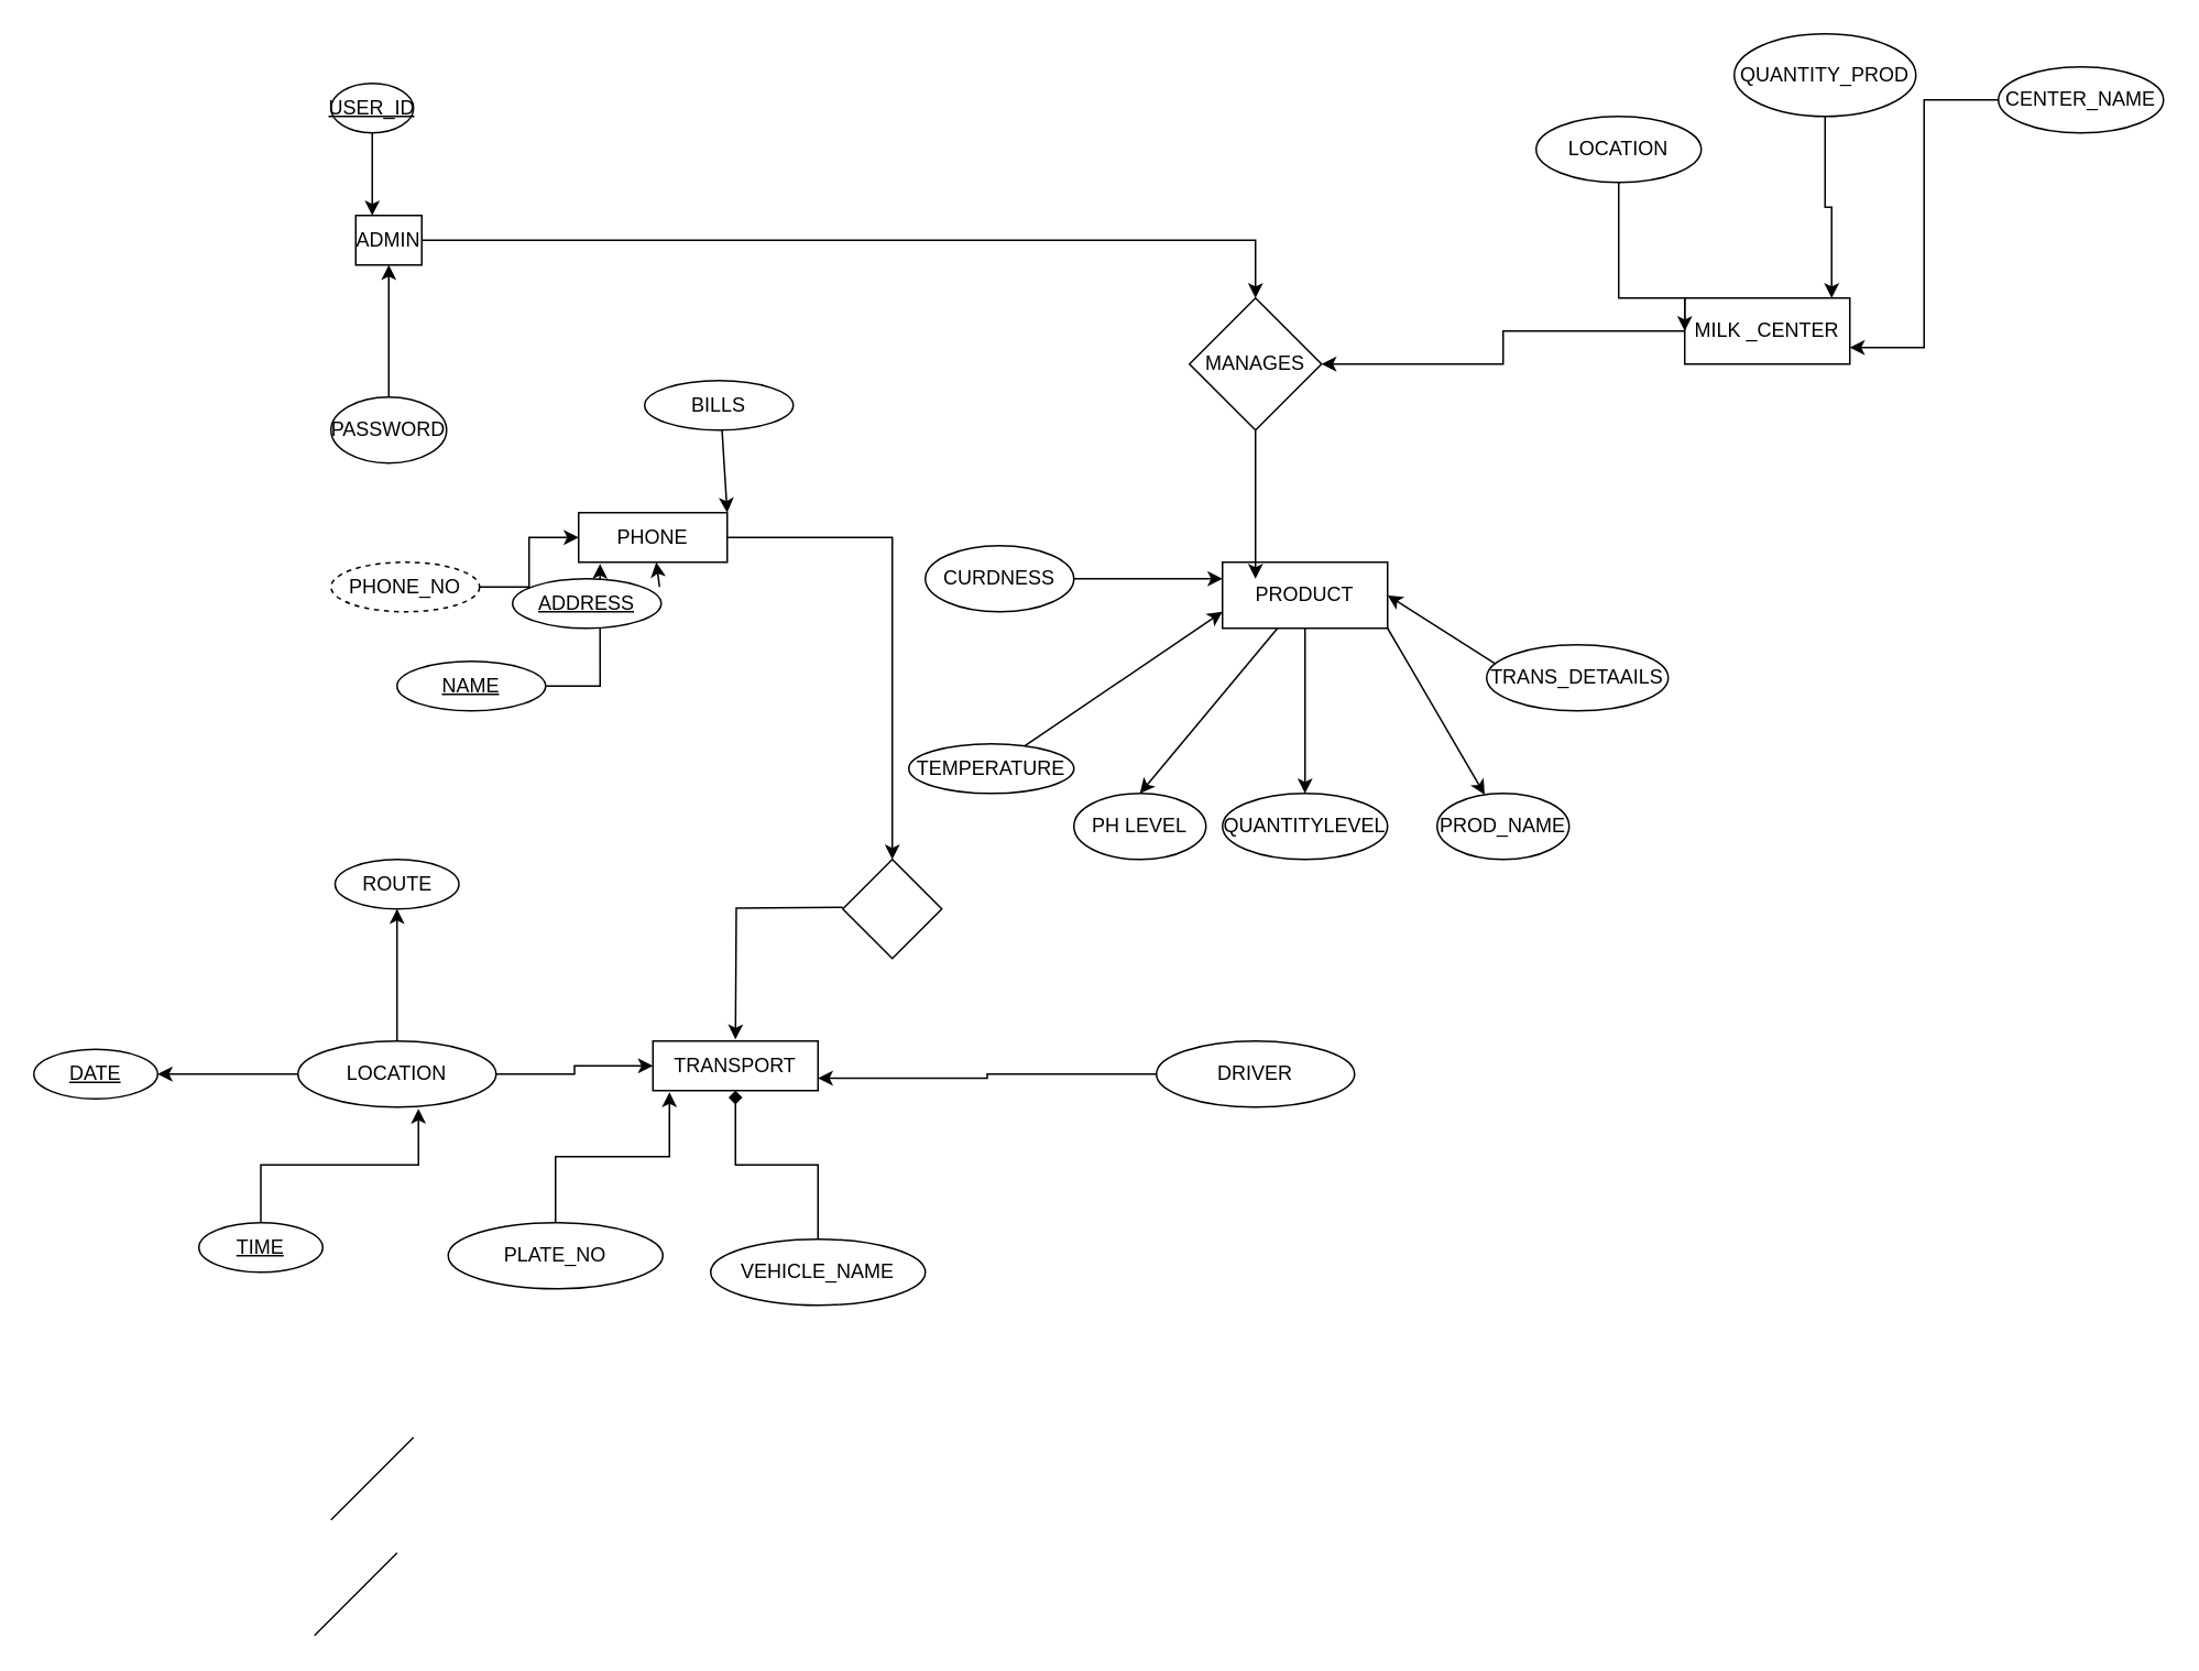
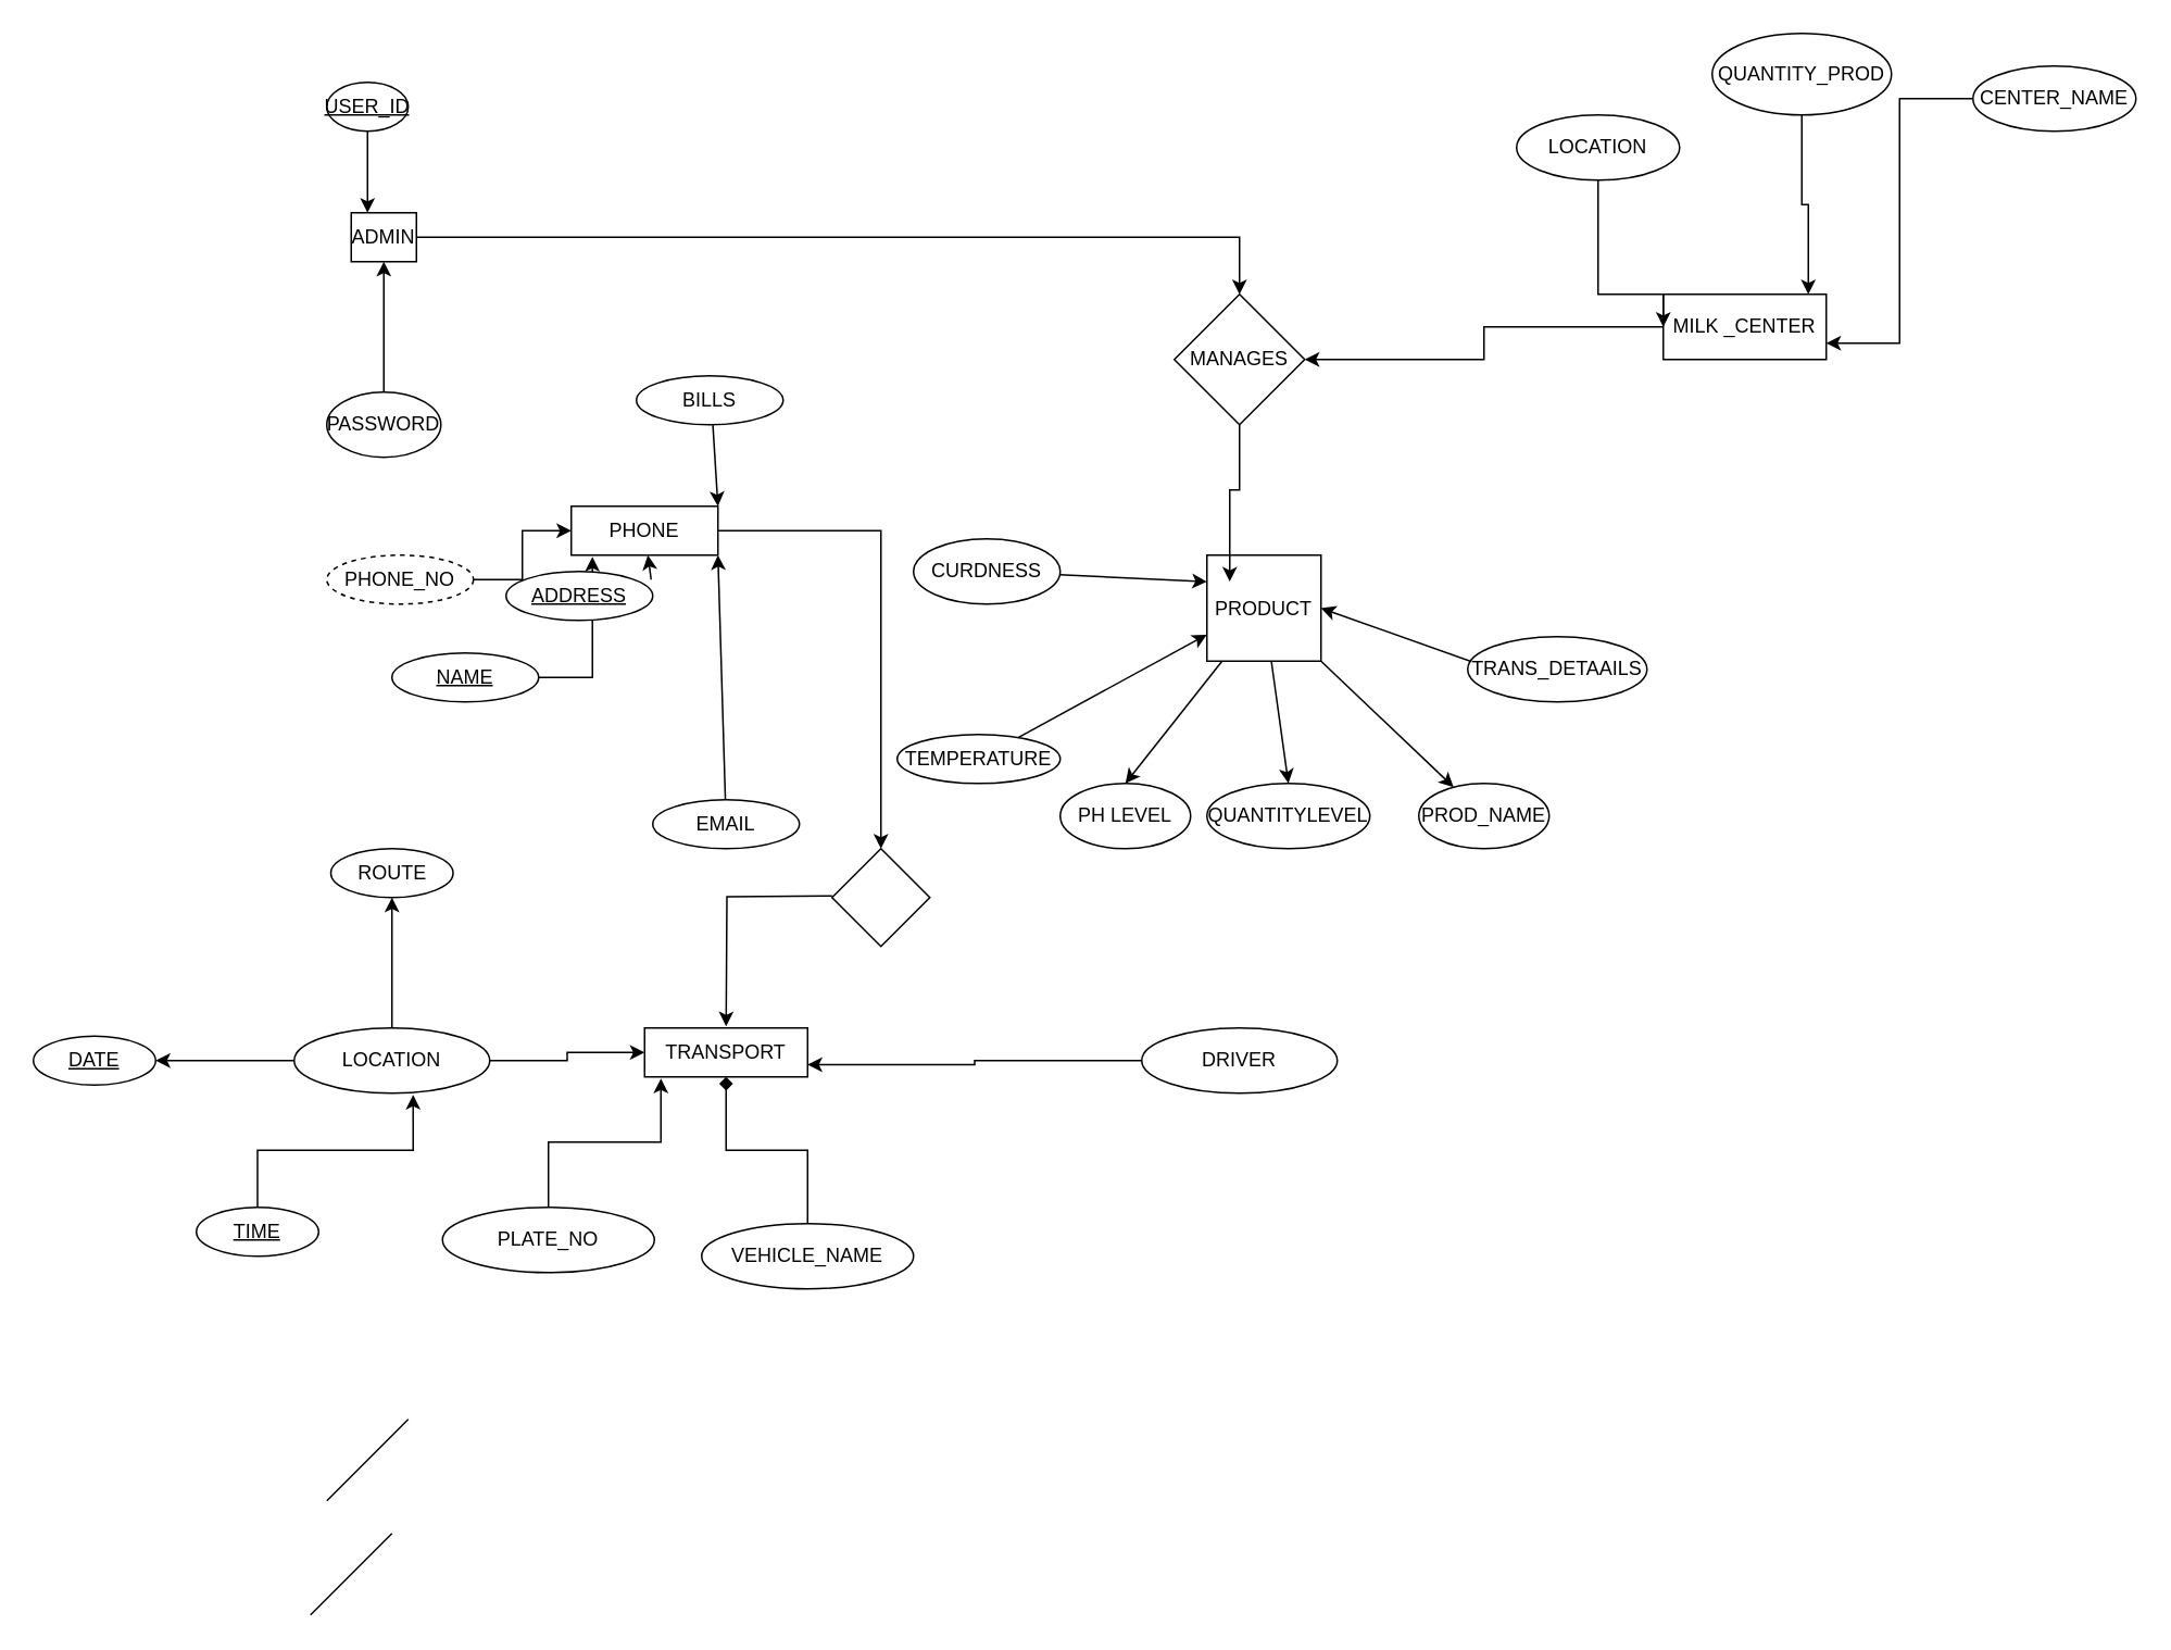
- <mxCell id="23" value="PRODUCT" style="rounded=0;whiteSpace=wrap;html=1;" vertex="1" parent="1"><mxGeometry x="740" y="340" width="100" height="40" as="geometry" /></mxCell>
+ <mxCell id="23" value="PRODUCT" style="rounded=0;whiteSpace=wrap;html=1;" vertex="1" parent="1"><mxGeometry x="740" y="340" width="70" height="65" as="geometry" /></mxCell>
+ <mxCell id="16" style="edgeStyle=none;rounded=0;orthogonalLoop=1;jettySize=auto;html=1;entryX=1;entryY=1;entryDx=0;entryDy=0;" edge="1" parent="1" source="17" target="9"><mxGeometry relative="1" as="geometry" /></mxCell>
+ <mxCell id="17" value="EMAIL" style="ellipse;whiteSpace=wrap;html=1;" vertex="1" parent="1"><mxGeometry x="400" y="490" width="90" height="30" as="geometry" /></mxCell>
